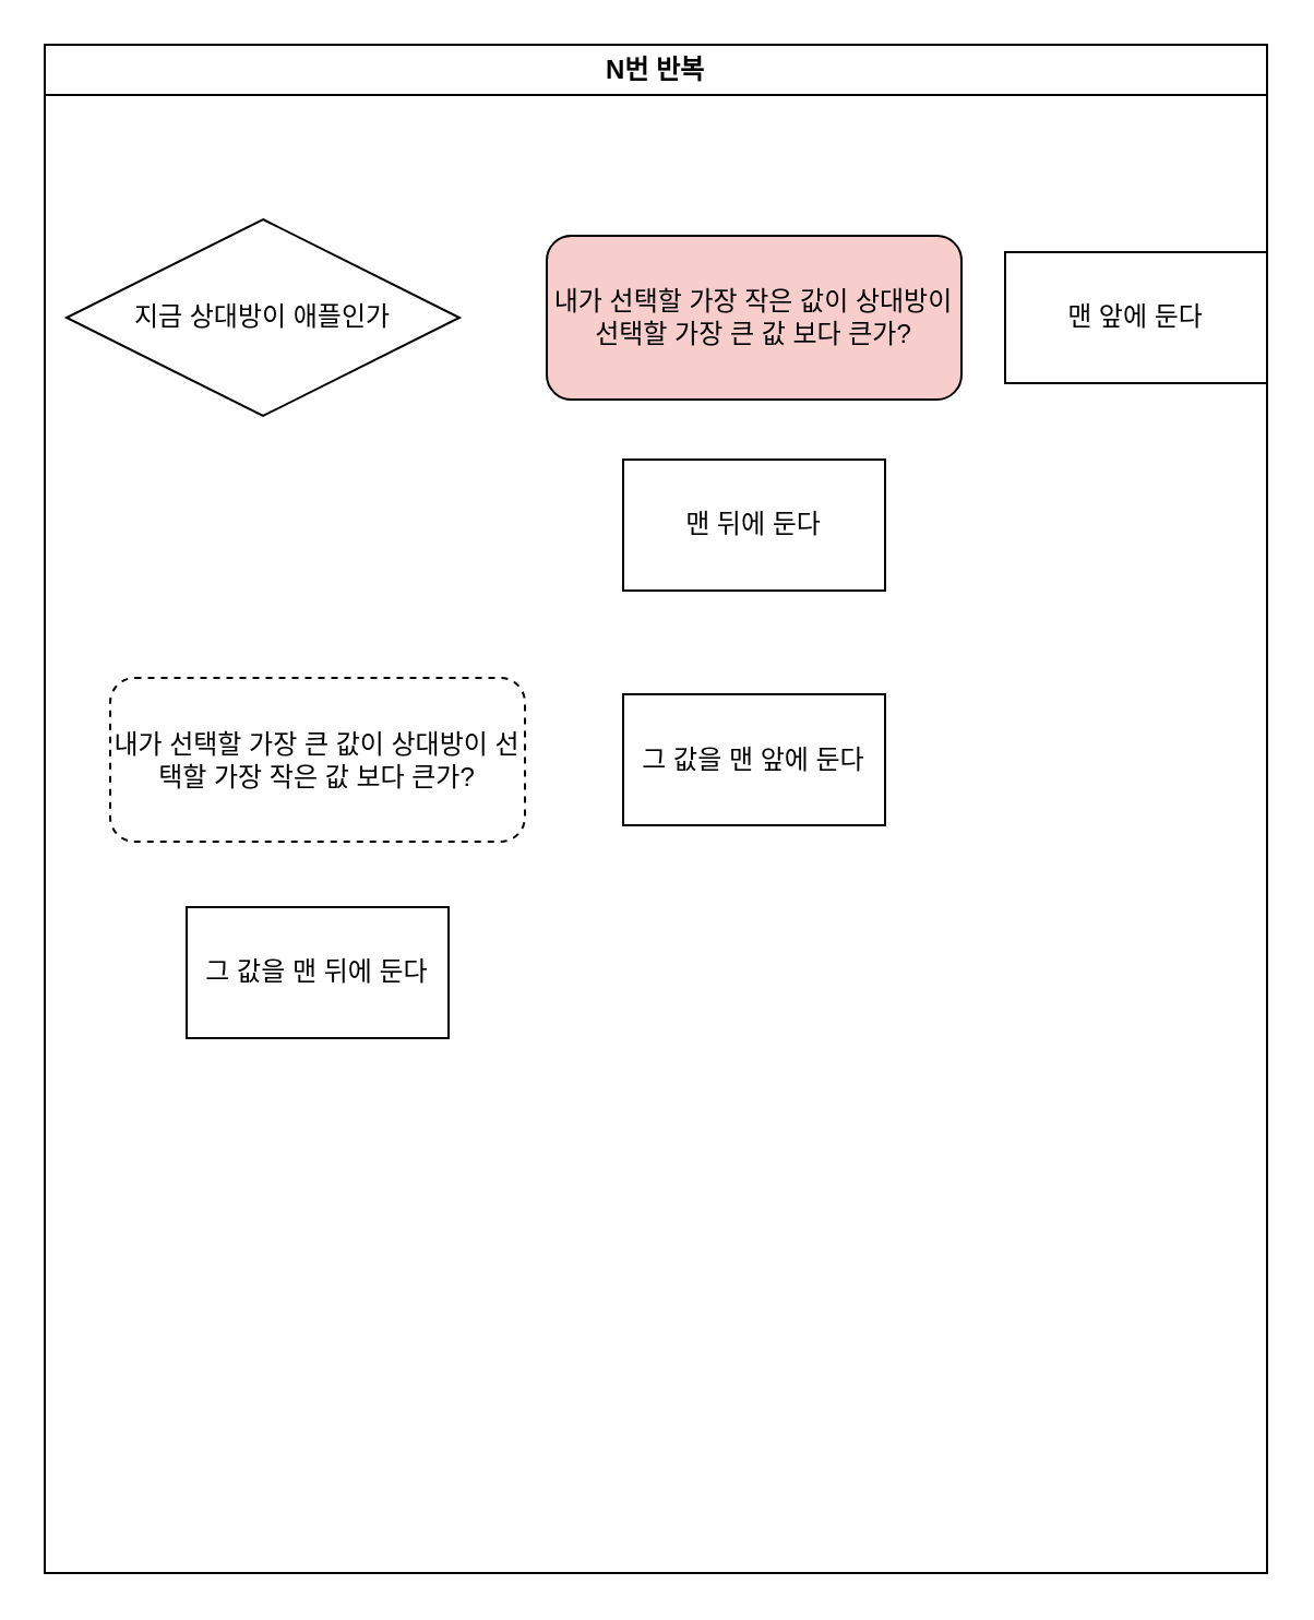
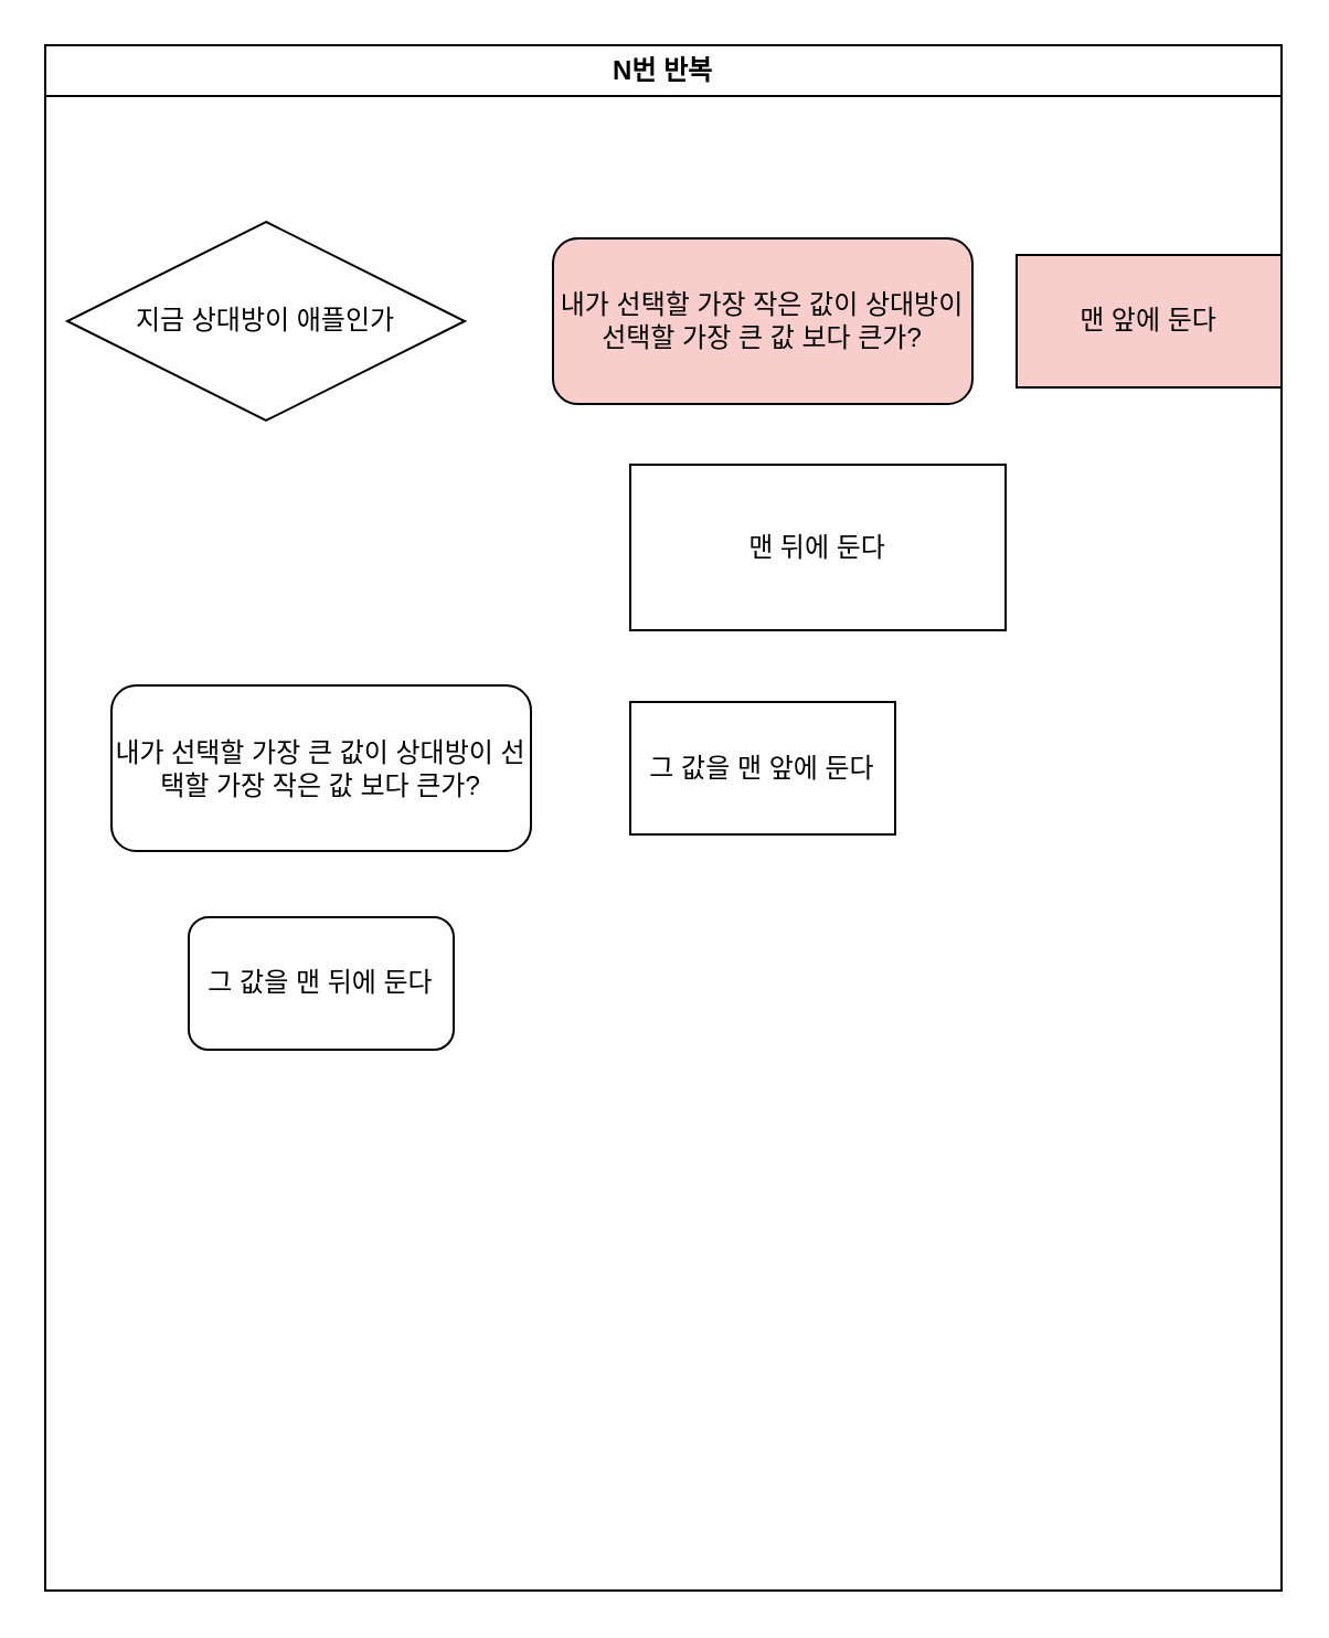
- <mxCell id="6" value="맨 앞에 둔다" style="rounded=0;whiteSpace=wrap;html=1;" vertex="1" parent="2"><mxGeometry x="440" y="95" width="120" height="60" as="geometry" /></mxCell>
+ <mxCell id="6" value="맨 앞에 둔다" style="rounded=0;whiteSpace=wrap;html=1;fillColor=#f8cecc;" vertex="1" parent="2"><mxGeometry x="440" y="95" width="120" height="60" as="geometry" /></mxCell>
- <mxCell id="5" value="맨 뒤에 둔다" style="rounded=0;whiteSpace=wrap;html=1;" vertex="1" parent="2"><mxGeometry x="265" y="190" width="120" height="60" as="geometry" /></mxCell>
+ <mxCell id="5" value="맨 뒤에 둔다" style="rounded=0;whiteSpace=wrap;html=1;" vertex="1" parent="2"><mxGeometry x="265" y="190" width="170" height="75" as="geometry" /></mxCell>
- <mxCell id="7" value="내가 선택할 가장 큰 값이 상대방이 선택할 가장 작은 값 보다 큰가?" style="rounded=1;whiteSpace=wrap;html=1;dashed=1;" vertex="1" parent="2"><mxGeometry x="30" y="290" width="190" height="75" as="geometry" /></mxCell>
+ <mxCell id="7" value="내가 선택할 가장 큰 값이 상대방이 선택할 가장 작은 값 보다 큰가?" style="rounded=1;whiteSpace=wrap;html=1;" vertex="1" parent="2"><mxGeometry x="30" y="290" width="190" height="75" as="geometry" /></mxCell>
- <mxCell id="8" value="그 값을 맨 뒤에 둔다" style="rounded=0;whiteSpace=wrap;html=1;" vertex="1" parent="2"><mxGeometry x="65" y="395" width="120" height="60" as="geometry" /></mxCell>
+ <mxCell id="8" value="그 값을 맨 뒤에 둔다" style="whiteSpace=wrap;html=1;rounded=1;" vertex="1" parent="2"><mxGeometry x="65" y="395" width="120" height="60" as="geometry" /></mxCell>
